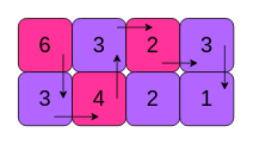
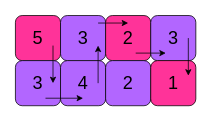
- <mxCell id="2" value="&lt;span style=&quot;font-size: 24px&quot;&gt;6&lt;/span&gt;" style="rounded=1;whiteSpace=wrap;html=1;fillColor=#FF3399;strokeColor=#000000;" vertex="1" parent="1"><mxGeometry x="20" y="20" width="60" height="60" as="geometry" /></mxCell>
+ <mxCell id="2" value="&lt;span style=&quot;font-size: 24px&quot;&gt;5&lt;/span&gt;" style="rounded=1;whiteSpace=wrap;html=1;fillColor=#FF3399;strokeColor=#000000;" vertex="1" parent="1"><mxGeometry x="20" y="20" width="60" height="60" as="geometry" /></mxCell>
- <mxCell id="7" value="&lt;span style=&quot;font-size: 24px&quot;&gt;4&lt;/span&gt;" style="rounded=1;whiteSpace=wrap;html=1;fillColor=#FF3399;" vertex="1" parent="1"><mxGeometry x="80" y="80" width="60" height="60" as="geometry" /></mxCell>
+ <mxCell id="7" value="&lt;span style=&quot;font-size: 24px&quot;&gt;4&lt;/span&gt;" style="rounded=1;whiteSpace=wrap;html=1;fillColor=#b266ff;" vertex="1" parent="1"><mxGeometry x="80" y="80" width="60" height="60" as="geometry" /></mxCell>
- <mxCell id="9" value="&lt;span style=&quot;font-size: 24px&quot;&gt;1&lt;/span&gt;" style="rounded=1;whiteSpace=wrap;html=1;fillColor=#b266ff;" vertex="1" parent="1"><mxGeometry x="200" y="80" width="60" height="60" as="geometry" /></mxCell>
+ <mxCell id="9" value="&lt;span style=&quot;font-size: 24px&quot;&gt;1&lt;/span&gt;" style="rounded=1;whiteSpace=wrap;html=1;fillColor=#FF3399;" vertex="1" parent="1"><mxGeometry x="200" y="80" width="60" height="60" as="geometry" /></mxCell>
